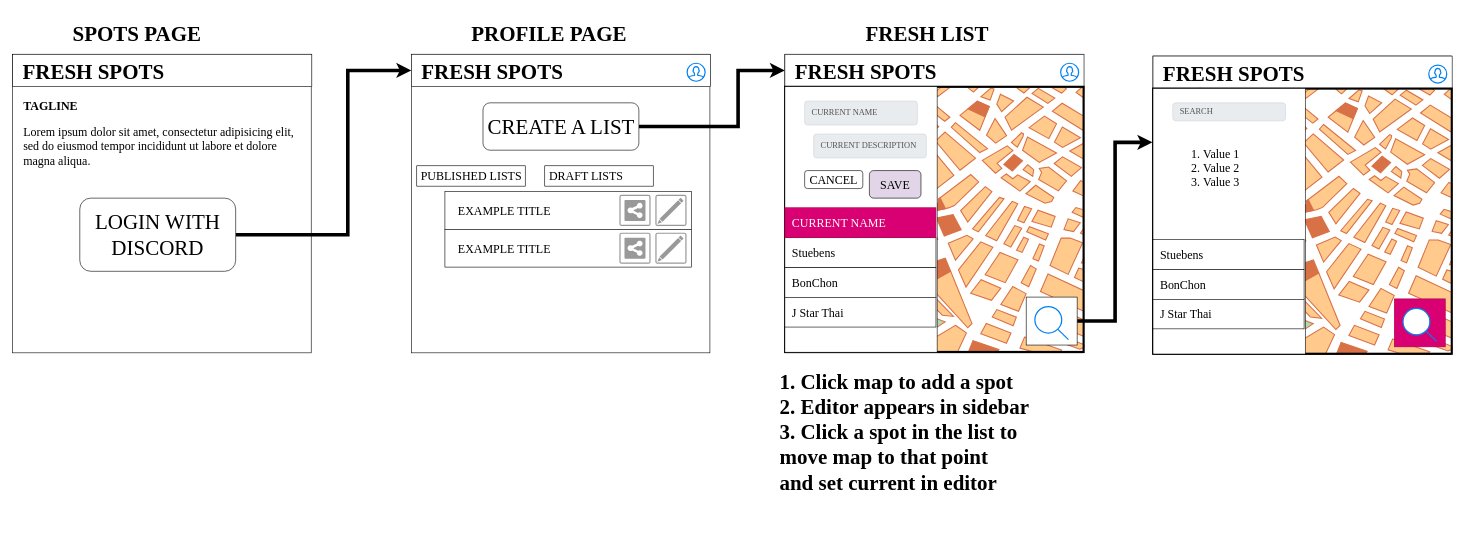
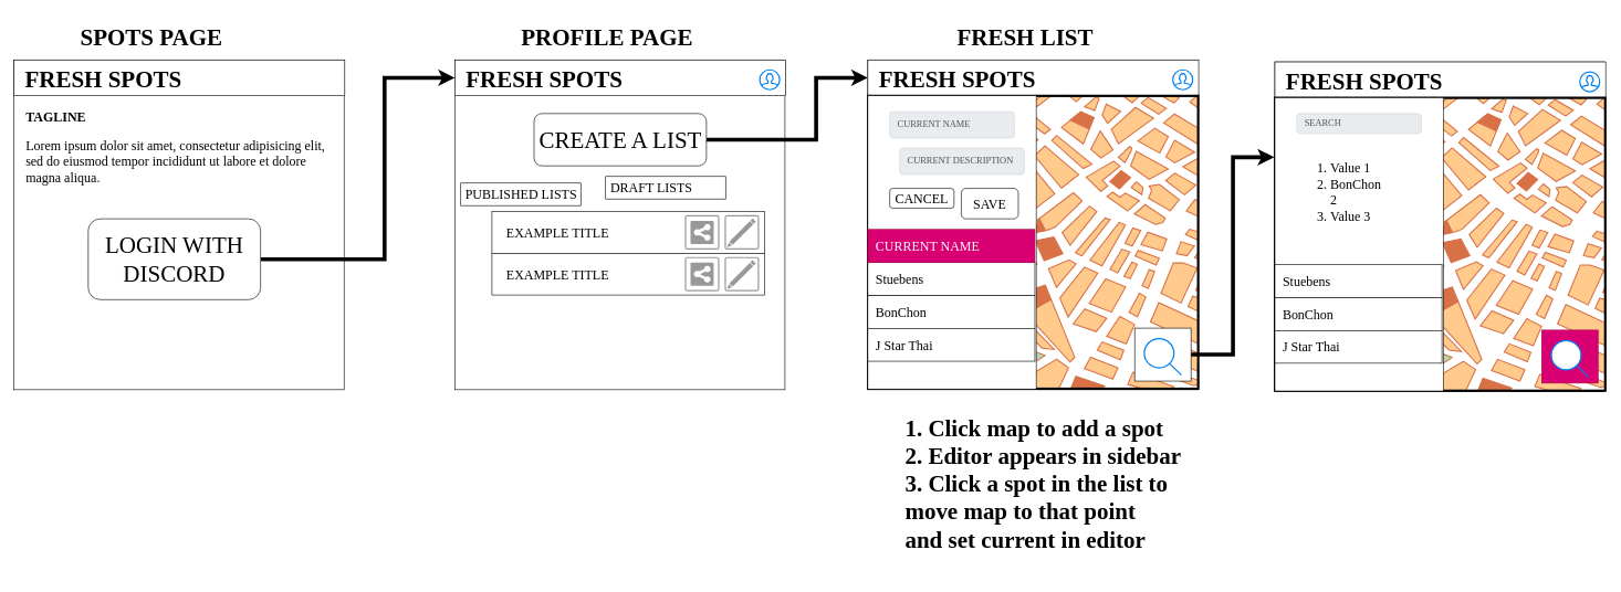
- <mxCell id="58" value="&lt;ol&gt;&lt;li&gt;Value 1&lt;/li&gt;&lt;li&gt;Value 2&lt;/li&gt;&lt;li&gt;Value 3&lt;/li&gt;&lt;/ol&gt;" style="text;strokeColor=none;fillColor=none;html=1;whiteSpace=wrap;verticalAlign=middle;overflow=hidden;fillStyle=solid;fontFamily=Futura;fontSize=20;" vertex="1" parent="1"><mxGeometry x="1964" y="219" width="123" height="119" as="geometry" /></mxCell>
+ <mxCell id="58" value="&lt;ol&gt;&lt;li&gt;Value 1&lt;/li&gt;&lt;li&gt;BonChon 2&lt;/li&gt;&lt;li&gt;Value 3&lt;/li&gt;&lt;/ol&gt;" style="text;strokeColor=none;fillColor=none;html=1;whiteSpace=wrap;verticalAlign=middle;overflow=hidden;fillStyle=solid;fontFamily=Futura;fontSize=20;" vertex="1" parent="1"><mxGeometry x="1964" y="219" width="123" height="119" as="geometry" /></mxCell>
- <mxCell id="16" value="&lt;div align=&quot;left&quot;&gt;&amp;nbsp;DRAFT LISTS&lt;br&gt;&lt;/div&gt;" style="rounded=0;whiteSpace=wrap;html=1;fontFamily=Futura;fontSize=20;align=left;" vertex="1" parent="1"><mxGeometry x="907.5" y="276" width="181" height="34" as="geometry" /></mxCell>
+ <mxCell id="16" value="&lt;div align=&quot;left&quot;&gt;&amp;nbsp;DRAFT LISTS&lt;br&gt;&lt;/div&gt;" style="rounded=0;whiteSpace=wrap;html=1;fontFamily=Futura;fontSize=20;align=left;" vertex="1" parent="1"><mxGeometry x="912.5" y="266" width="181" height="34" as="geometry" /></mxCell>
- <mxCell id="39" value="SAVE" style="rounded=1;whiteSpace=wrap;html=1;fillStyle=solid;fontFamily=Futura;fontSize=20;fillColor=#e1d5e7;" vertex="1" parent="1"><mxGeometry x="1449" y="284" width="86" height="46" as="geometry" /></mxCell>
+ <mxCell id="39" value="SAVE" style="rounded=1;whiteSpace=wrap;html=1;fillStyle=solid;fontFamily=Futura;fontSize=20;" vertex="1" parent="1"><mxGeometry x="1449" y="284" width="86" height="46" as="geometry" /></mxCell>
- <mxCell id="45" value="1. Click map to add a spot&#10;2. Editor appears in sidebar&#10;3. Click a spot in the list to&#10;move map to that point&#10;and set current in editor&#10;" style="text;strokeColor=none;fillColor=none;align=left;verticalAlign=middle;spacingLeft=4;spacingRight=4;overflow=hidden;points=[[0,0.5],[1,0.5]];portConstraint=eastwest;rotatable=0;fontStyle=1;fontFamily=Futura;fontSize=35;" vertex="1" parent="1"><mxGeometry x="1293.5" y="602" width="554.5" height="270" as="geometry" /></mxCell>
+ <mxCell id="45" value="1. Click map to add a spot&#10;2. Editor appears in sidebar&#10;3. Click a spot in the list to&#10;move map to that point&#10;and set current in editor&#10;" style="text;strokeColor=none;fillColor=none;align=left;verticalAlign=middle;spacingLeft=4;spacingRight=4;overflow=hidden;points=[[0,0.5],[1,0.5]];portConstraint=eastwest;rotatable=0;fontStyle=1;fontFamily=Futura;fontSize=35;" vertex="1" parent="1"><mxGeometry x="1358.5" y="612" width="554.5" height="270" as="geometry" /></mxCell>
